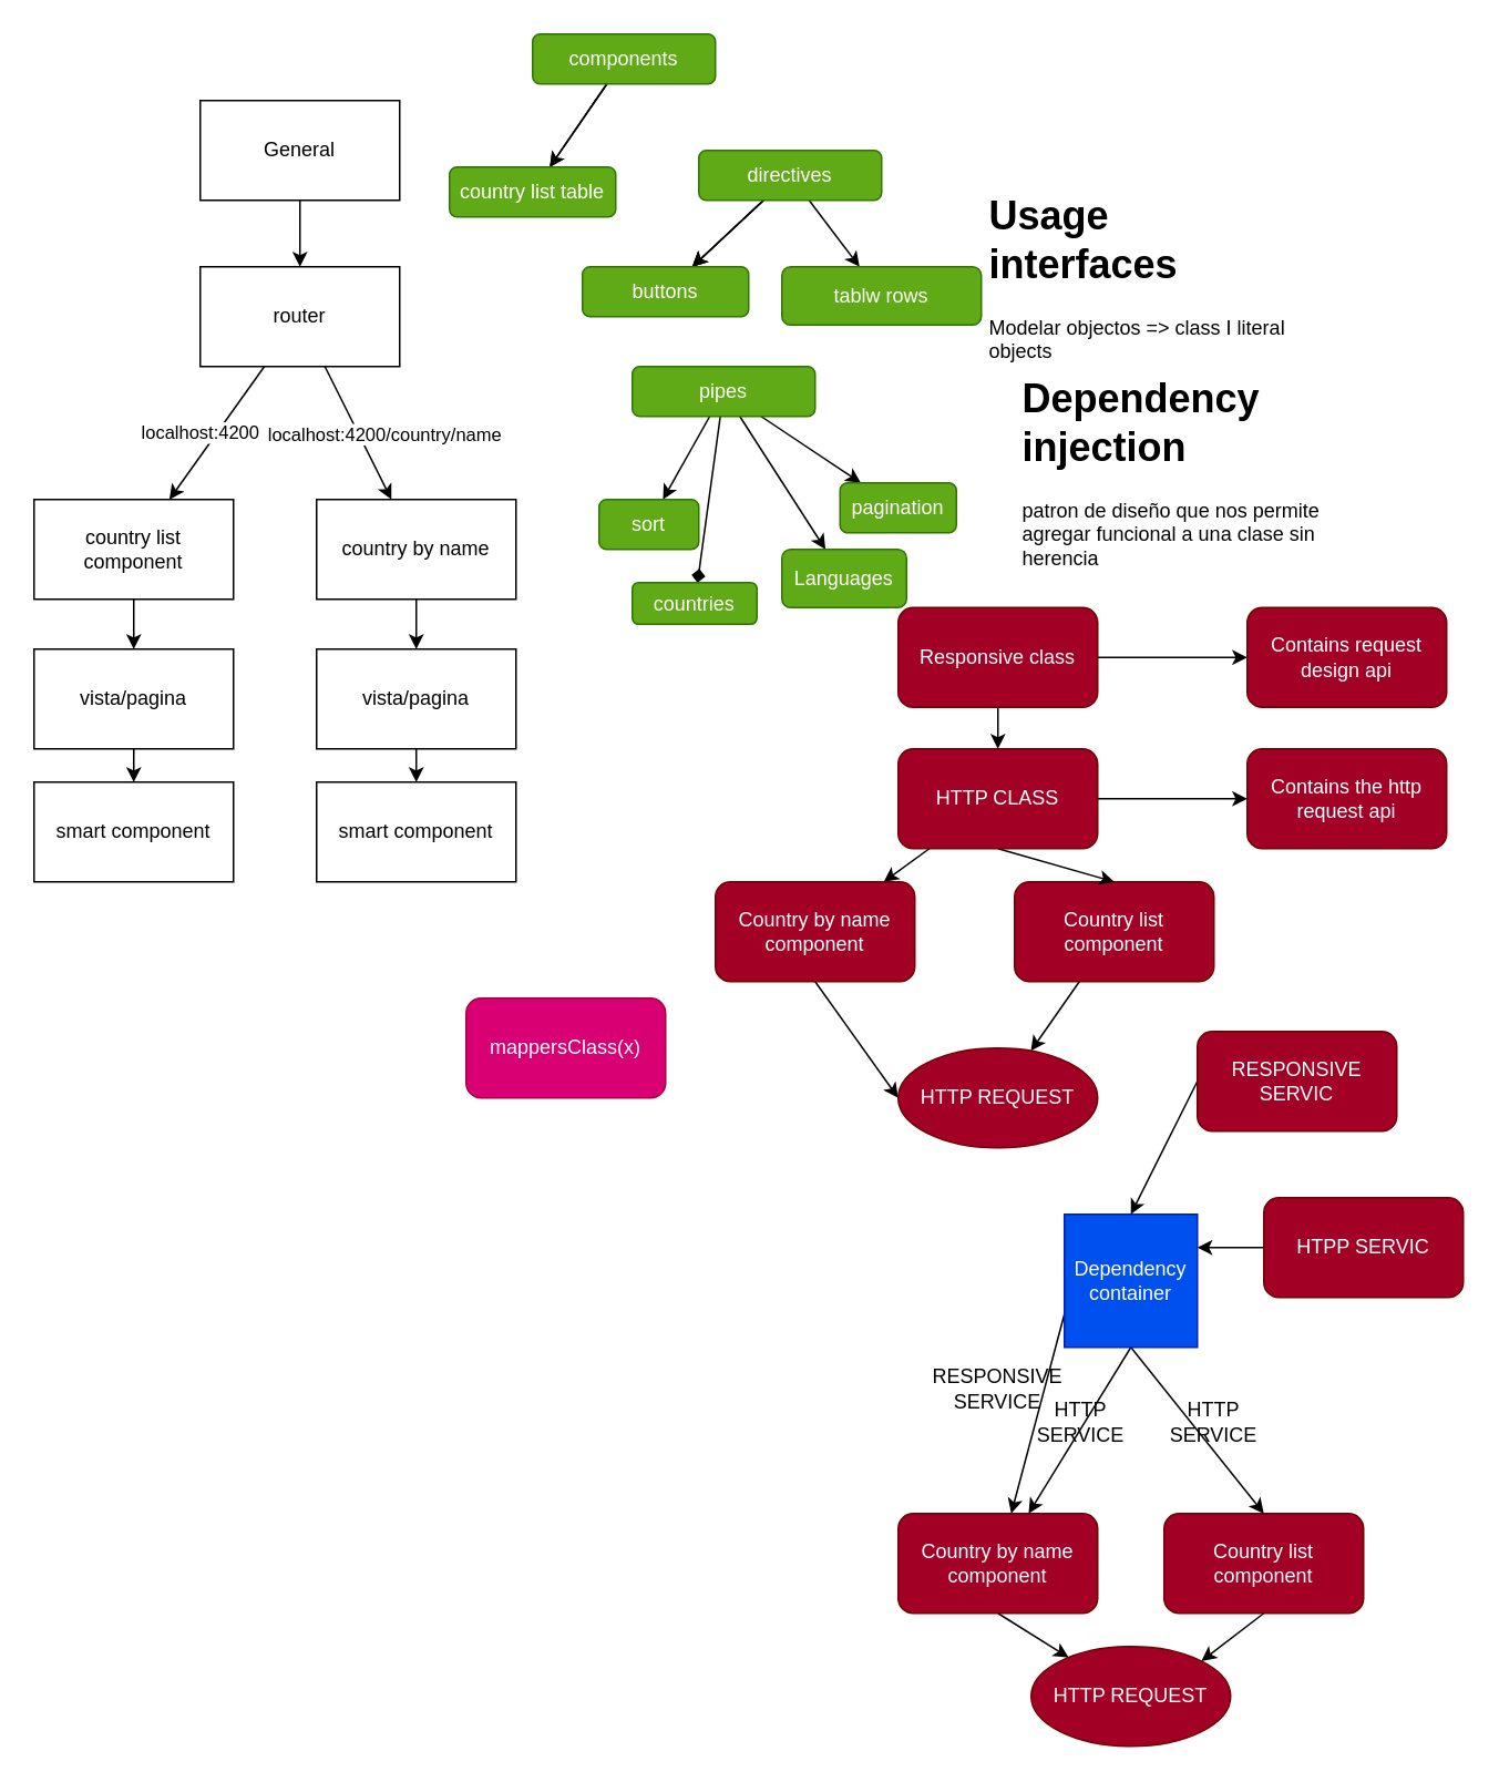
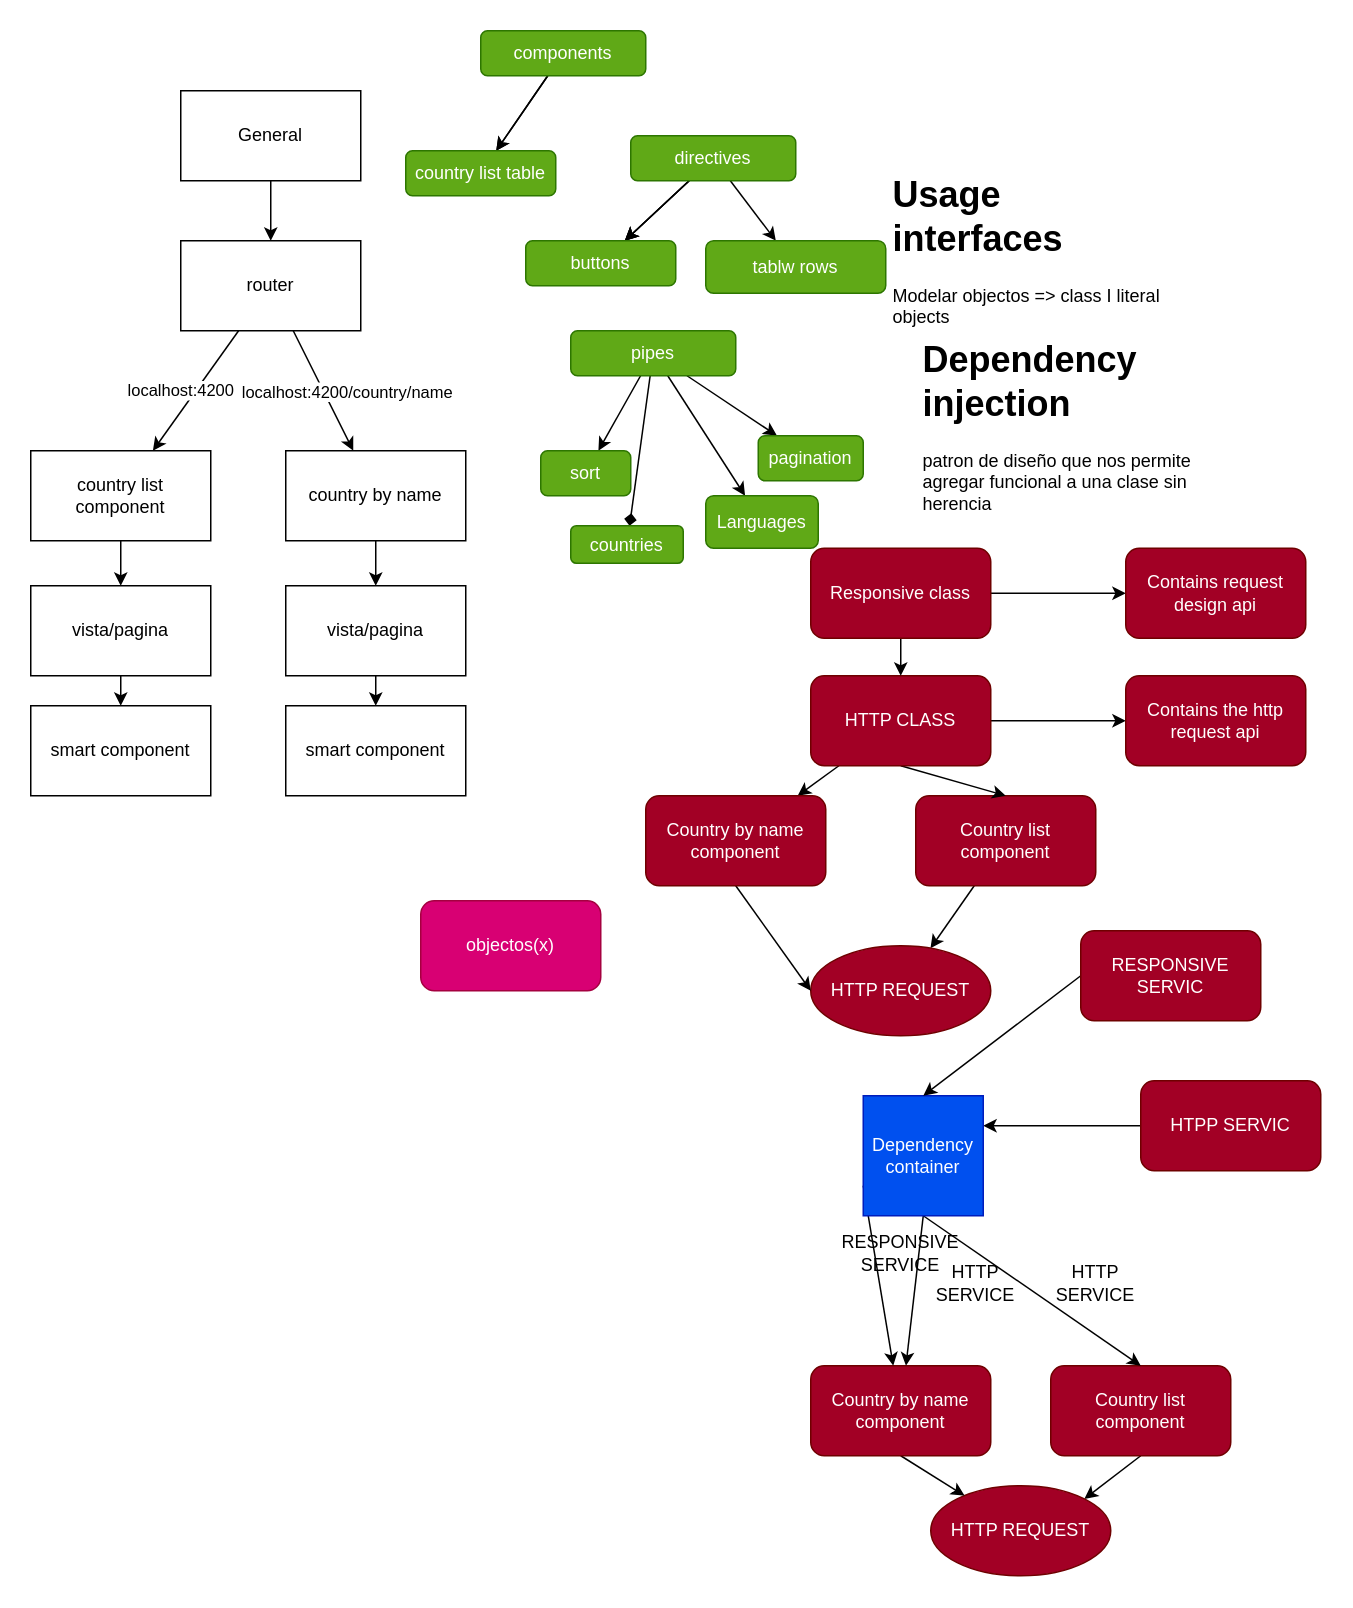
- <mxCell id="39" value="mappersClass(x)" style="rounded=1;whiteSpace=wrap;html=1;fillColor=#d80073;fontColor=#ffffff;strokeColor=#A50040;" parent="1" vertex="1"><mxGeometry x="280" y="600" width="120" height="60" as="geometry" /></mxCell>
+ <mxCell id="39" value="objectos(x)" style="rounded=1;whiteSpace=wrap;html=1;fillColor=#d80073;fontColor=#ffffff;strokeColor=#A50040;" parent="1" vertex="1"><mxGeometry x="280" y="600" width="120" height="60" as="geometry" /></mxCell>
- <mxCell id="66" value="Dependency container" style="whiteSpace=wrap;html=1;aspect=fixed;fillColor=#0050ef;fontColor=#ffffff;strokeColor=#001DBC;" vertex="1" parent="1"><mxGeometry x="640" y="730" width="80" height="80" as="geometry" /></mxCell>
+ <mxCell id="66" value="Dependency container" style="whiteSpace=wrap;html=1;aspect=fixed;fillColor=#0050ef;fontColor=#ffffff;strokeColor=#001DBC;" vertex="1" parent="1"><mxGeometry x="575" y="730" width="80" height="80" as="geometry" /></mxCell>
